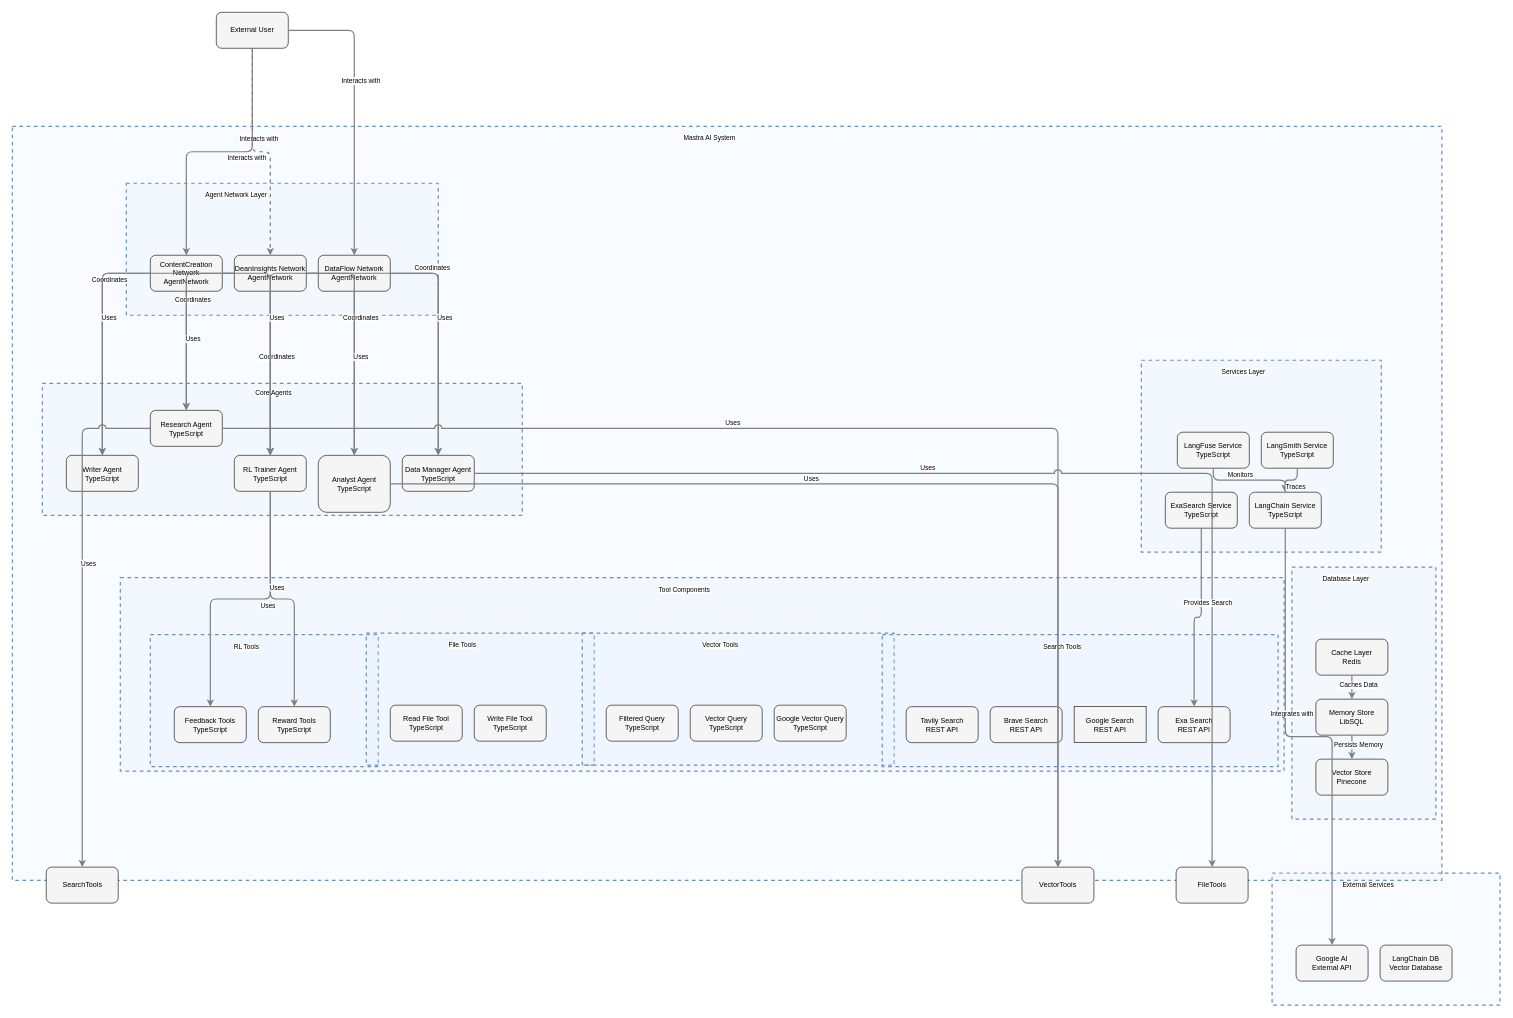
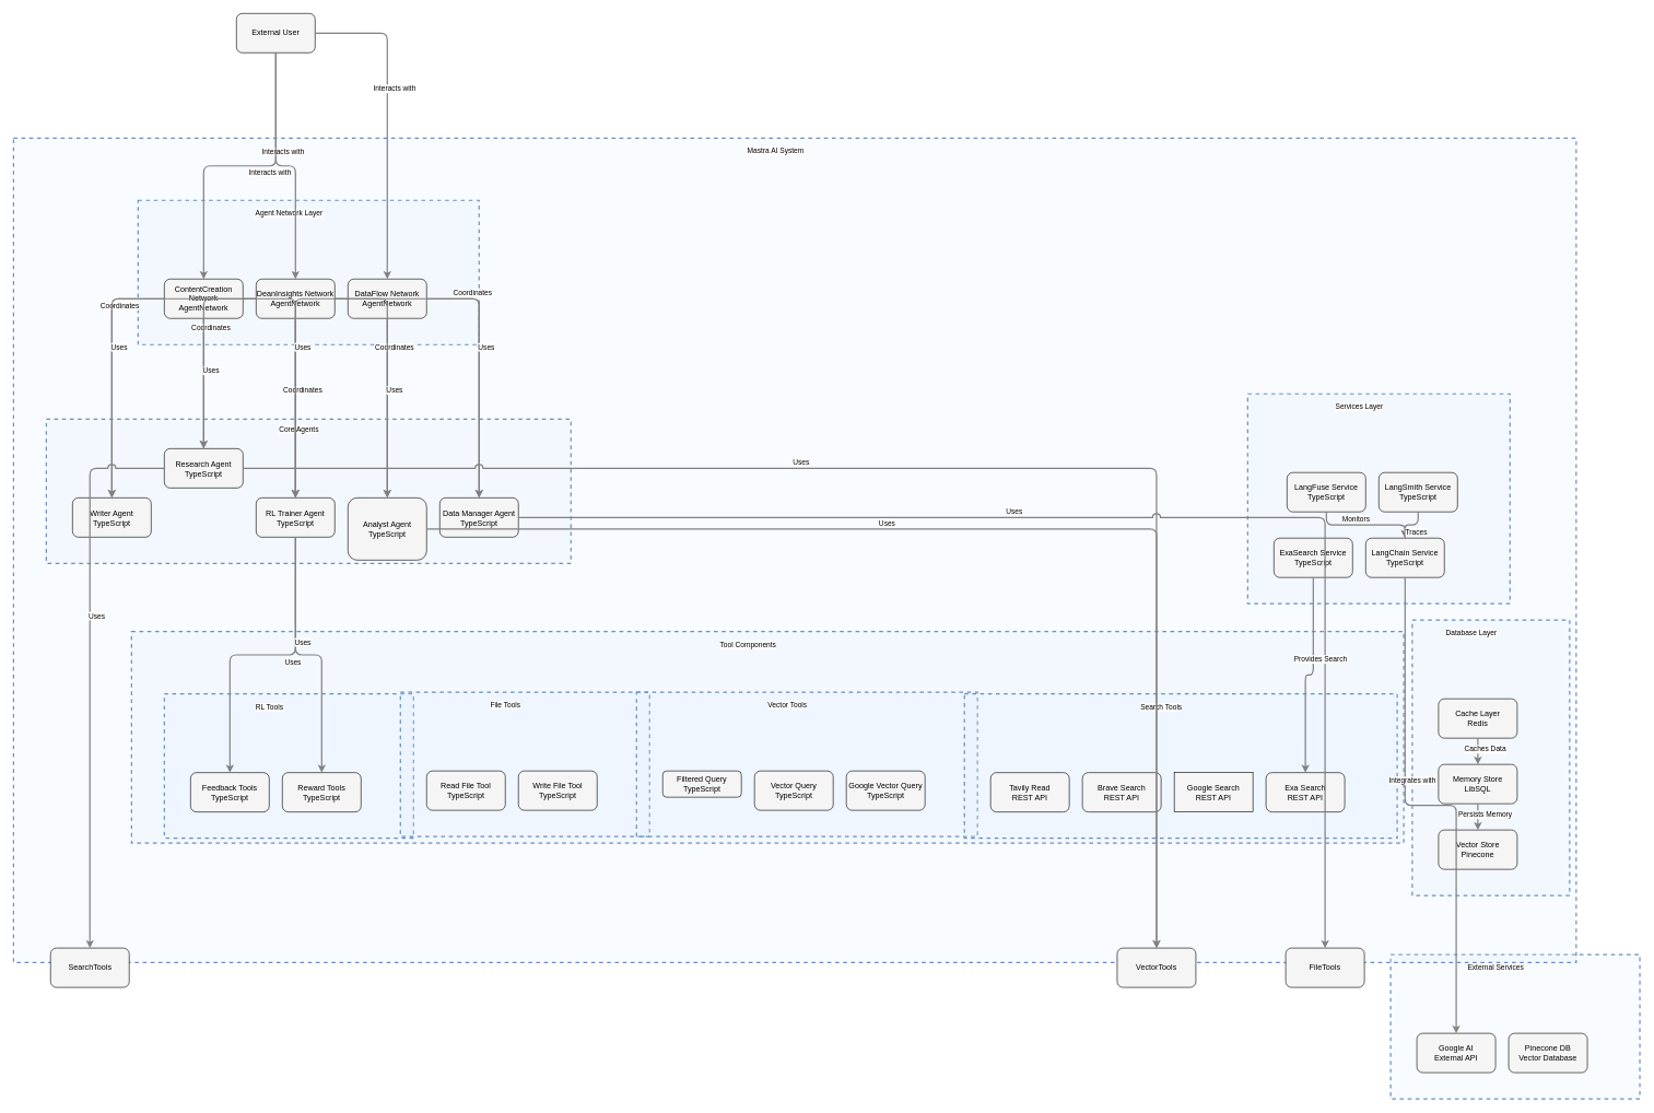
- <mxCell id="56" style="edgeStyle=orthogonalEdgeStyle;rounded=1;orthogonalLoop=1;jettySize=auto;html=1;strokeColor=#808080;strokeWidth=2;jumpStyle=arc;jumpSize=10;spacing=15;labelBackgroundColor=white;labelBorderColor=none;dashed=1;" edge="1" parent="1" source="24" target="25"><mxGeometry relative="1" as="geometry" /></mxCell>
+ <mxCell id="56" style="edgeStyle=orthogonalEdgeStyle;rounded=1;orthogonalLoop=1;jettySize=auto;html=1;strokeColor=#808080;strokeWidth=2;jumpStyle=arc;jumpSize=10;spacing=15;labelBackgroundColor=white;labelBorderColor=none" edge="1" parent="1" source="24" target="25"><mxGeometry relative="1" as="geometry" /></mxCell>
- <mxCell id="19" value="Agent Network Layer" style="edgeLabel;html=1;align=center;verticalAlign=middle;resizable=0;labelBackgroundColor=white;spacing=5" vertex="1" parent="22"><mxGeometry x="198" y="103" width="350" height="24" as="geometry" /></mxCell>
+ <mxCell id="19" value="Agent Network Layer" style="edgeLabel;html=1;align=center;verticalAlign=middle;resizable=0;labelBackgroundColor=white;spacing=5" vertex="1" parent="22"><mxGeometry x="198" y="103" width="444" height="24" as="geometry" /></mxCell>
- <mxCell id="46" value="Filtered Query&lt;br&gt;TypeScript" style="rounded=1;whiteSpace=wrap;html=1;fillColor=#f5f5f5" vertex="1" parent="6"><mxGeometry x="40" y="120" width="120" height="60" as="geometry" /></mxCell>
+ <mxCell id="46" value="Filtered Query&lt;br&gt;TypeScript" style="rounded=1;whiteSpace=wrap;html=1;fillColor=#f5f5f5" vertex="1" parent="6"><mxGeometry x="40" y="120" width="120" height="40" as="geometry" /></mxCell>
- <mxCell id="42" value="Tavily Search&lt;br&gt;REST API" style="rounded=1;whiteSpace=wrap;html=1;fillColor=#f5f5f5" vertex="1" parent="8"><mxGeometry x="40" y="120" width="120" height="60" as="geometry" /></mxCell>
+ <mxCell id="42" value="Tavily Read&lt;br&gt;REST API" style="rounded=1;whiteSpace=wrap;html=1;fillColor=#f5f5f5" vertex="1" parent="8"><mxGeometry x="40" y="120" width="120" height="60" as="geometry" /></mxCell>
- <mxCell id="52" value="LangChain DB&lt;br&gt;Vector Database" style="rounded=1;whiteSpace=wrap;html=1;fillColor=#f5f5f5" vertex="1" parent="20"><mxGeometry x="180" y="120" width="120" height="60" as="geometry" /></mxCell>
+ <mxCell id="52" value="Pinecone DB&lt;br&gt;Vector Database" style="rounded=1;whiteSpace=wrap;html=1;fillColor=#f5f5f5" vertex="1" parent="20"><mxGeometry x="180" y="120" width="120" height="60" as="geometry" /></mxCell>
